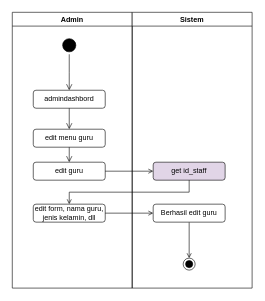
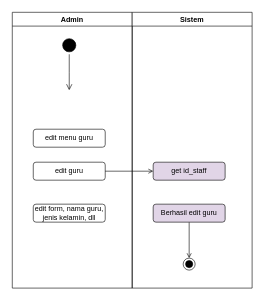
- <mxCell id="5" value="admindashbord" style="rounded=1;whiteSpace=wrap;html=1;strokeColor=#000000;" vertex="1" parent="2"><mxGeometry x="35" y="130" width="120" height="30" as="geometry" /></mxCell>
- <mxCell id="7" value="" style="edgeStyle=orthogonalEdgeStyle;html=1;verticalAlign=bottom;endArrow=open;endSize=8;strokeColor=#000000;rounded=0;entryX=0.5;entryY=0;entryDx=0;entryDy=0;exitX=0.5;exitY=1;exitDx=0;exitDy=0;" edge="1" parent="2" source="5" target="6"><mxGeometry relative="1" as="geometry"><mxPoint x="105" y="140" as="targetPoint" /><mxPoint x="105" y="80" as="sourcePoint" /></mxGeometry></mxCell>
- <mxCell id="9" value="" style="edgeStyle=orthogonalEdgeStyle;html=1;verticalAlign=bottom;endArrow=open;endSize=8;strokeColor=#000000;rounded=0;entryX=0.5;entryY=0;entryDx=0;entryDy=0;exitX=0.5;exitY=1;exitDx=0;exitDy=0;" edge="1" parent="2" source="6" target="8"><mxGeometry relative="1" as="geometry"><mxPoint x="105" y="205" as="targetPoint" /><mxPoint x="100" y="230" as="sourcePoint" /></mxGeometry></mxCell>
- <mxCell id="17" style="edgeStyle=orthogonalEdgeStyle;rounded=0;orthogonalLoop=1;jettySize=auto;html=1;exitX=0.5;exitY=1;exitDx=0;exitDy=0;endArrow=open;endFill=0;" edge="1" parent="1" source="15" target="10"><mxGeometry relative="1" as="geometry" /></mxCell>
- <mxCell id="18" style="edgeStyle=orthogonalEdgeStyle;rounded=0;orthogonalLoop=1;jettySize=auto;html=1;exitX=1;exitY=0.5;exitDx=0;exitDy=0;entryX=0;entryY=0.5;entryDx=0;entryDy=0;endArrow=open;endFill=0;" edge="1" parent="1" source="10" target="14"><mxGeometry relative="1" as="geometry" /></mxCell>
- <mxCell id="14" value="Berhasil edit guru" style="rounded=1;whiteSpace=wrap;html=1;strokeColor=#000000;" vertex="1" parent="11"><mxGeometry x="35" y="320" width="120" height="30" as="geometry" /></mxCell>
+ <mxCell id="14" value="Berhasil edit guru" style="rounded=1;whiteSpace=wrap;html=1;strokeColor=#000000;fillColor=#e1d5e7;" vertex="1" parent="11"><mxGeometry x="35" y="320" width="120" height="30" as="geometry" /></mxCell>
